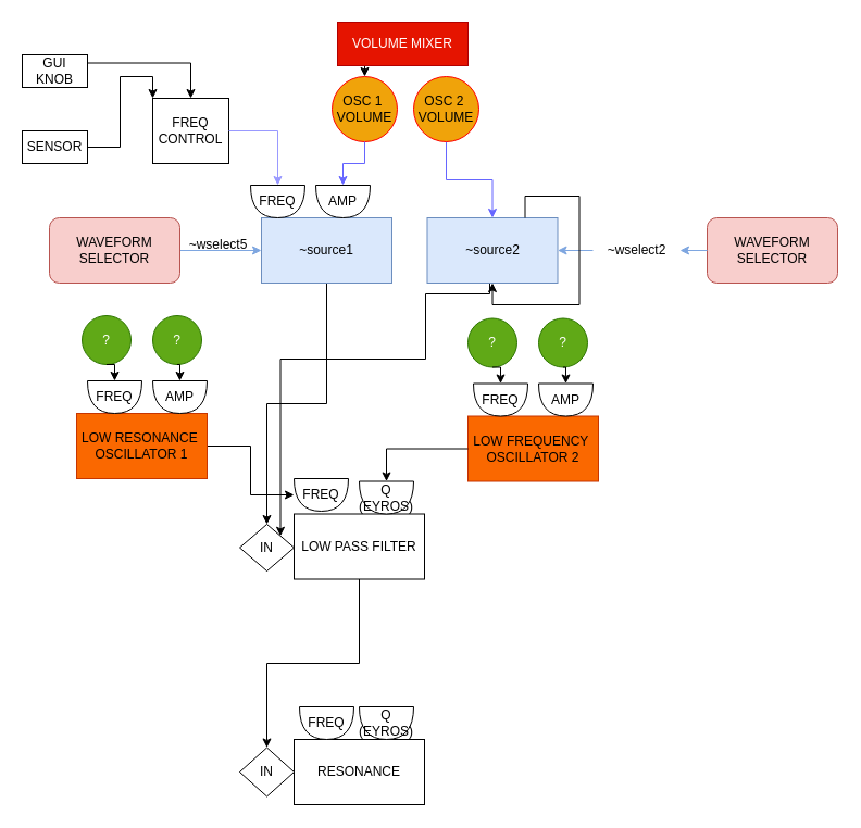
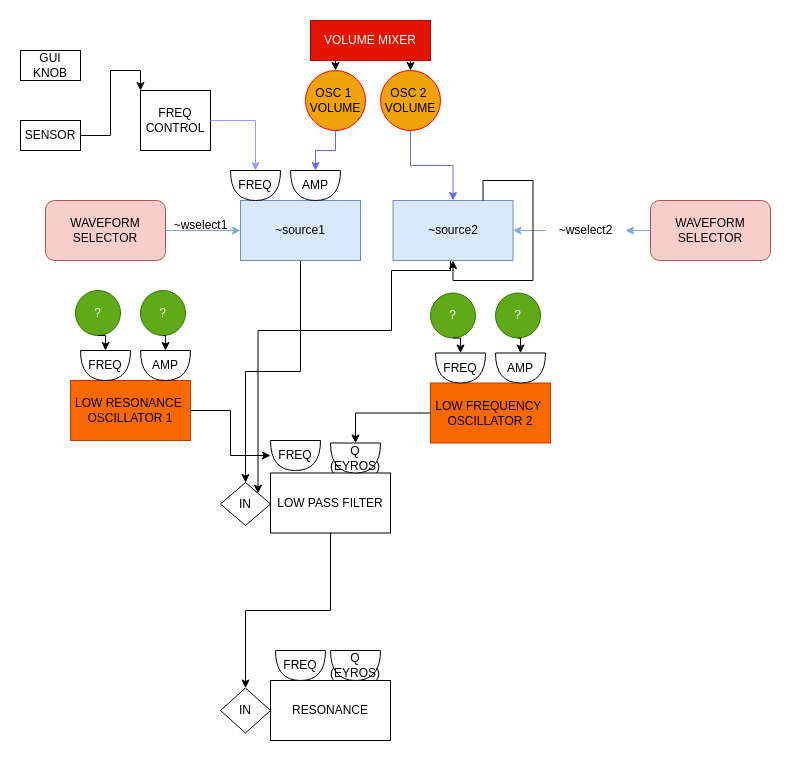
- <mxCell id="25" style="edgeStyle=orthogonalEdgeStyle;rounded=0;orthogonalLoop=1;jettySize=auto;html=1;exitX=1;exitY=0.25;exitDx=0;exitDy=0;entryX=0.5;entryY=0;entryDx=0;entryDy=0;" edge="1" parent="1" source="26" target="23"><mxGeometry relative="1" as="geometry" /></mxCell>
+ <mxCell id="7" style="edgeStyle=orthogonalEdgeStyle;rounded=0;orthogonalLoop=1;jettySize=auto;html=1;exitX=0.75;exitY=1;exitDx=0;exitDy=0;entryX=0.5;entryY=0;entryDx=0;entryDy=0;" edge="1" parent="1" source="8" target="11"><mxGeometry relative="1" as="geometry" /></mxCell>
- <mxCell id="52" value="~wselect5" style="text;html=1;align=center;verticalAlign=middle;resizable=0;points=[];autosize=1;strokeColor=none;fillColor=none;" vertex="1" parent="1"><mxGeometry x="160" y="210" width="80" height="30" as="geometry" /></mxCell>
+ <mxCell id="52" value="~wselect1" style="text;html=1;align=center;verticalAlign=middle;resizable=0;points=[];autosize=1;strokeColor=none;fillColor=none;" vertex="1" parent="1"><mxGeometry x="160" y="210" width="80" height="30" as="geometry" /></mxCell>
